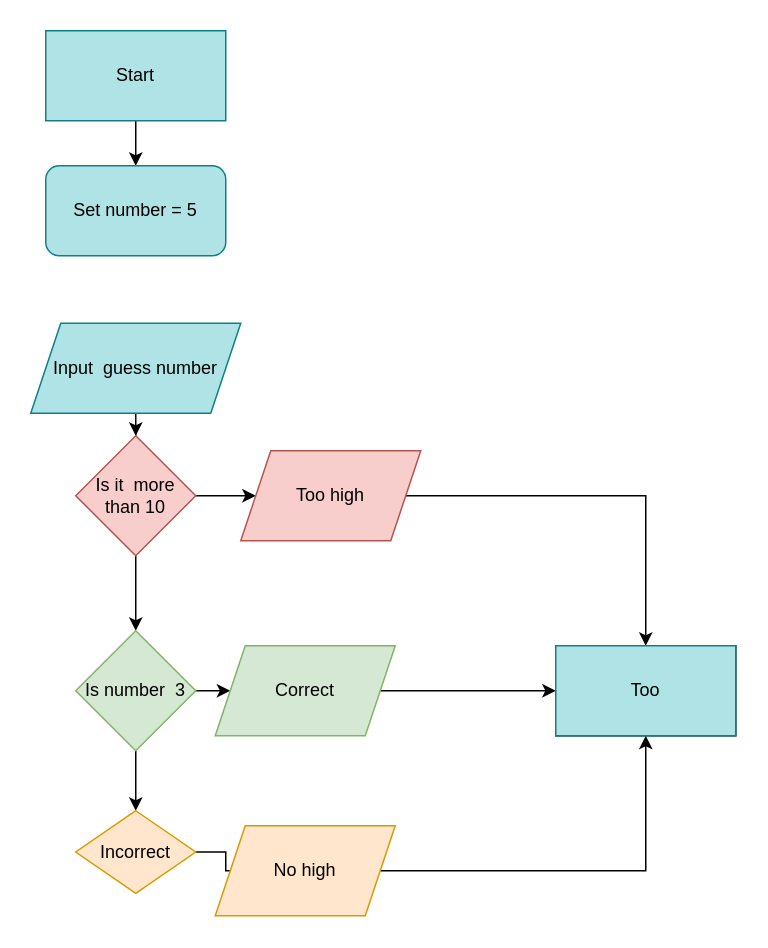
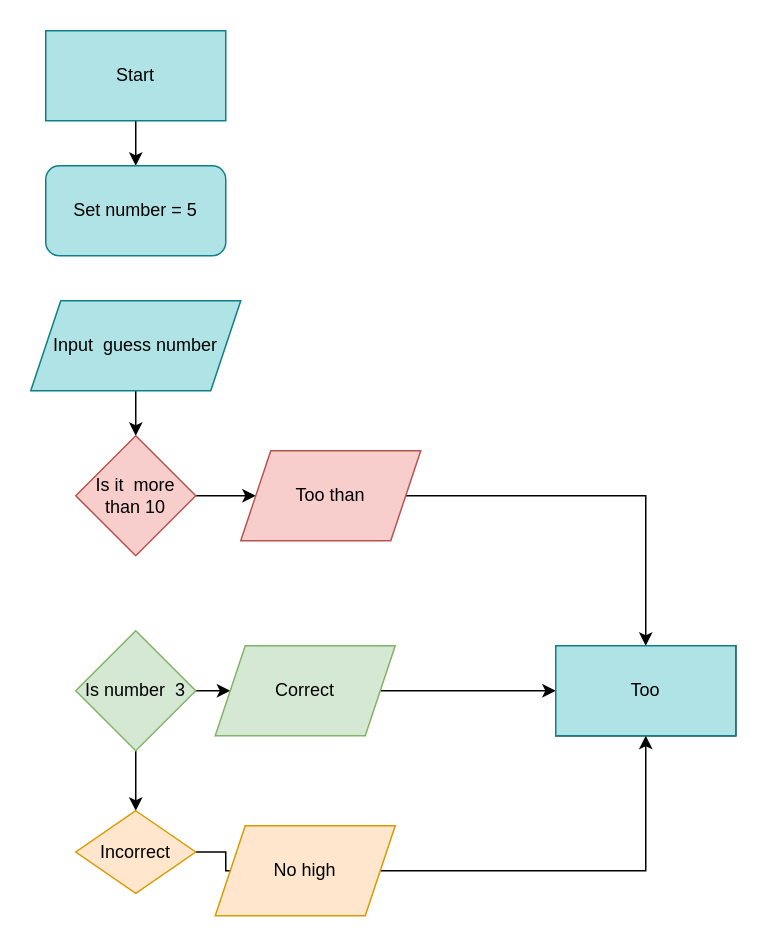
- <mxCell id="6" value="Input &amp;nbsp;guess number" style="shape=parallelogram;perimeter=parallelogramPerimeter;whiteSpace=wrap;html=1;fixedSize=1;rounded=0;size=20;fillColor=#b0e3e6;strokeColor=#0e8088;" vertex="1" parent="1"><mxGeometry x="20" y="215" width="140" height="60" as="geometry" /></mxCell>
+ <mxCell id="6" value="Input &amp;nbsp;guess number" style="shape=parallelogram;perimeter=parallelogramPerimeter;whiteSpace=wrap;html=1;fixedSize=1;rounded=0;size=20;fillColor=#b0e3e6;strokeColor=#0e8088;" vertex="1" parent="1"><mxGeometry x="20" y="200" width="140" height="60" as="geometry" /></mxCell>
- <mxCell id="11" value="Too high" style="shape=parallelogram;perimeter=parallelogramPerimeter;whiteSpace=wrap;html=1;fixedSize=1;rounded=0;fillColor=#f8cecc;strokeColor=#b85450;" vertex="1" parent="1"><mxGeometry x="160" y="300" width="120" height="60" as="geometry" /></mxCell>
+ <mxCell id="11" value="Too than" style="shape=parallelogram;perimeter=parallelogramPerimeter;whiteSpace=wrap;html=1;fixedSize=1;rounded=0;fillColor=#f8cecc;strokeColor=#b85450;" vertex="1" parent="1"><mxGeometry x="160" y="300" width="120" height="60" as="geometry" /></mxCell>
- <mxCell id="8" value="" style="edgeStyle=orthogonalEdgeStyle;rounded=0;orthogonalLoop=1;jettySize=auto;html=1;" edge="1" parent="1" source="9" target="14"><mxGeometry relative="1" as="geometry" /></mxCell>
